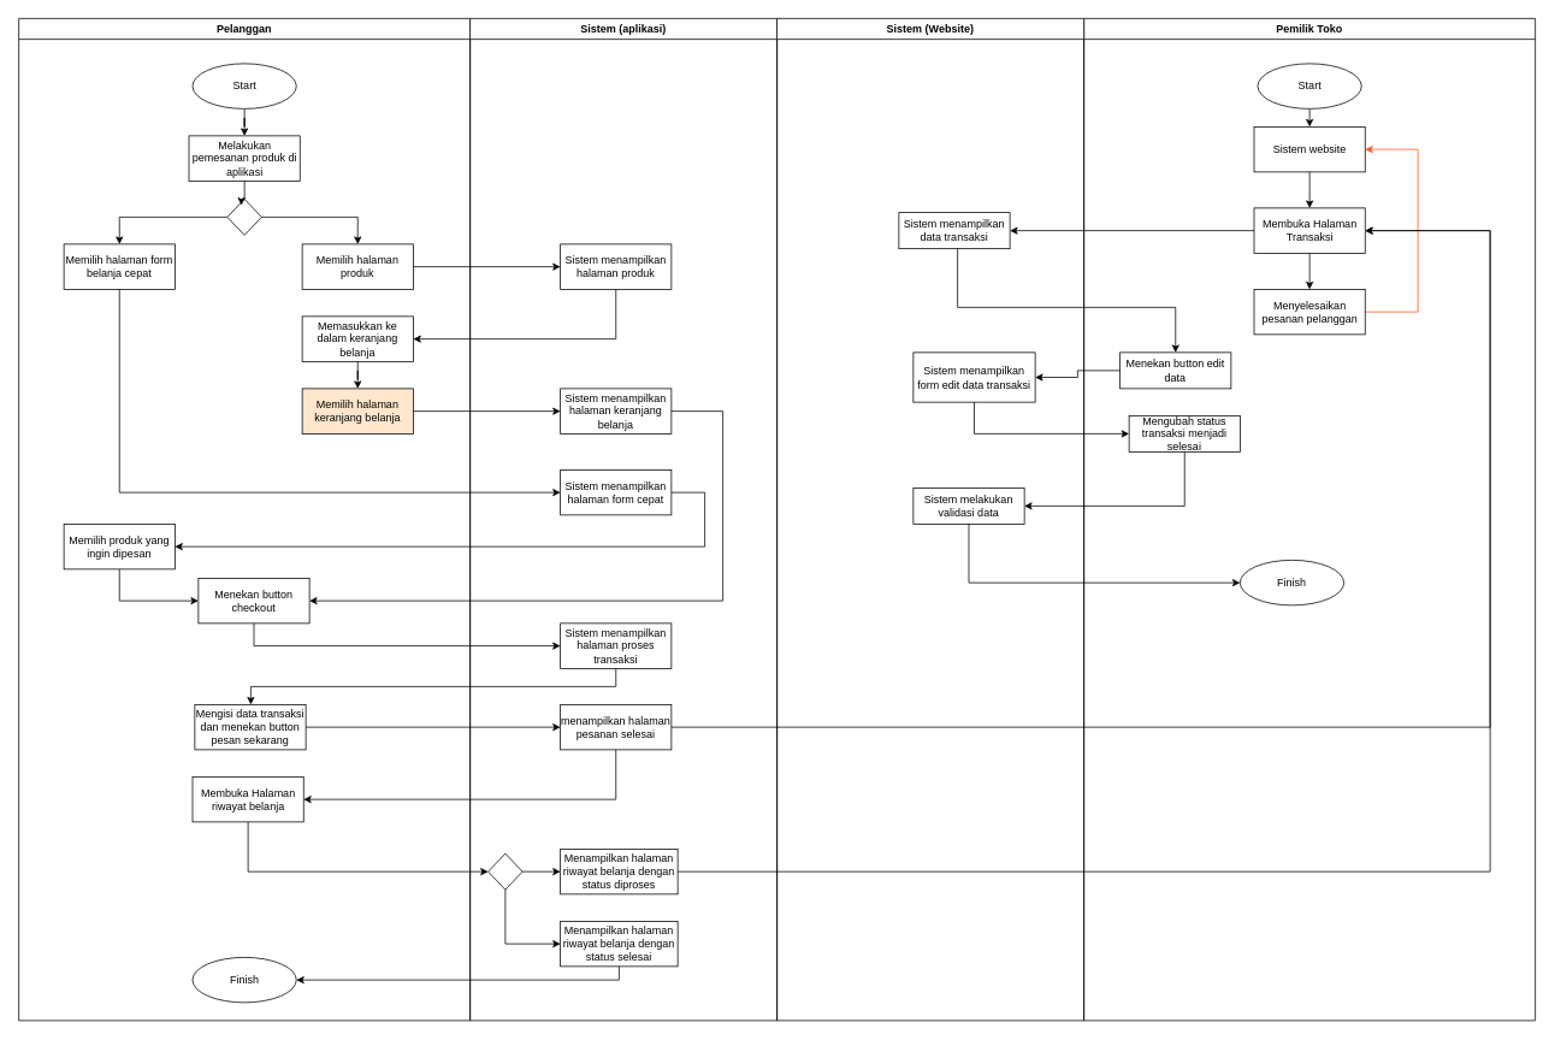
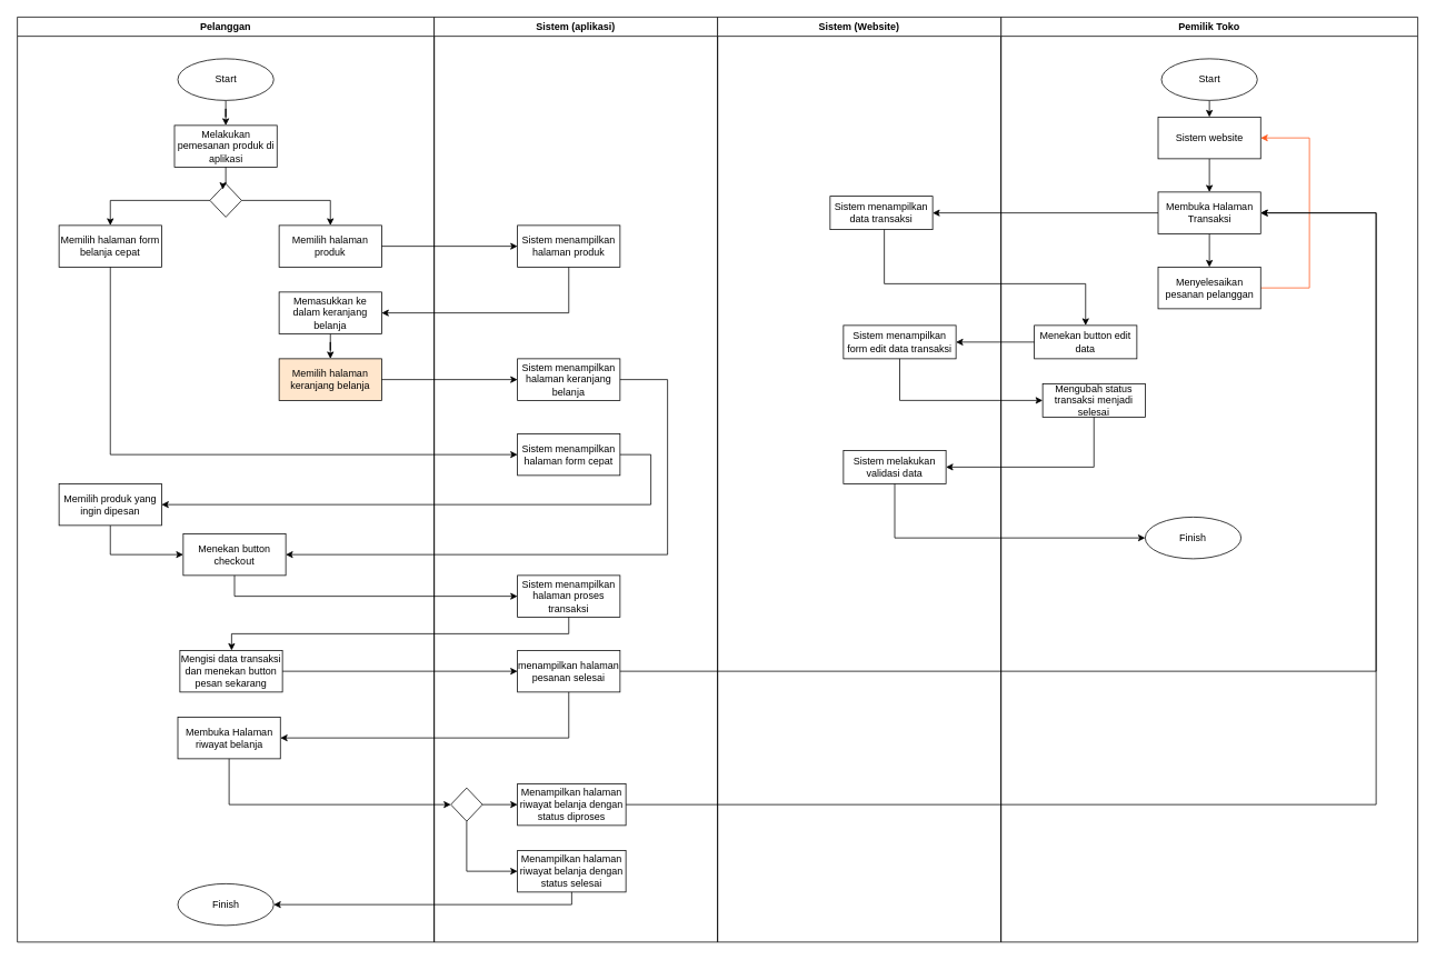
- <mxCell id="57" value="Sistem menampilkan form edit data transaksi" style="rounded=0;whiteSpace=wrap;html=1;" vertex="1" parent="54"><mxGeometry x="151" y="370" width="135" height="55" as="geometry" /></mxCell>
+ <mxCell id="57" value="Sistem menampilkan form edit data transaksi" style="rounded=0;whiteSpace=wrap;html=1;" vertex="1" parent="54"><mxGeometry x="151" y="370" width="135" height="40" as="geometry" /></mxCell>
